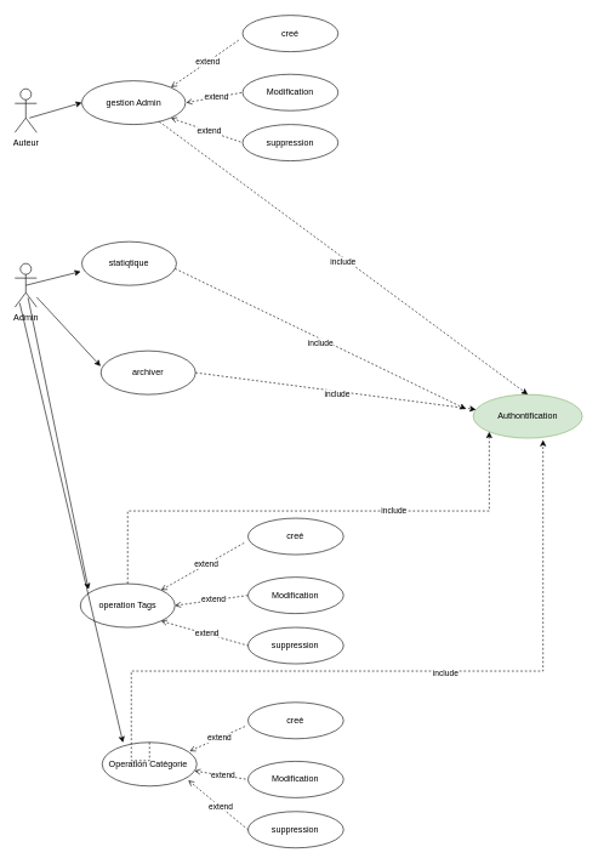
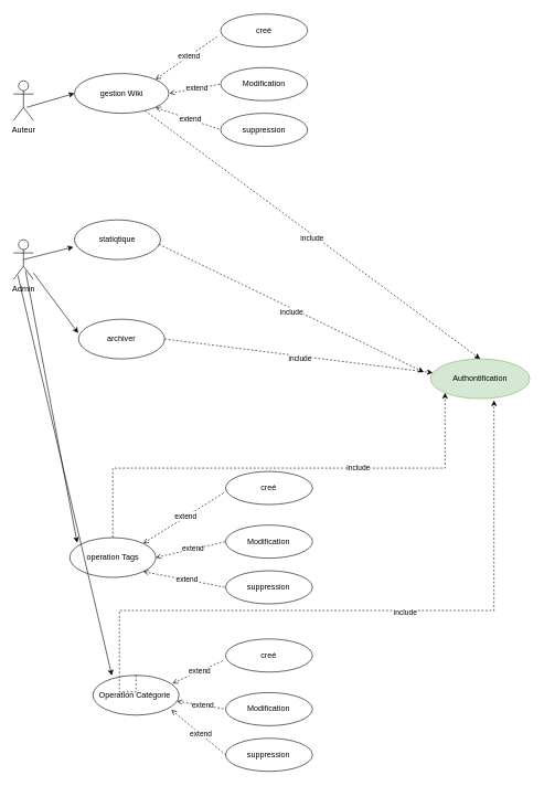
- <mxCell id="5" value="gestion Admin" style="ellipse;whiteSpace=wrap;html=1;" parent="1" vertex="1"><mxGeometry x="112" y="110" width="142.5" height="60" as="geometry" /></mxCell>
+ <mxCell id="5" value="gestion Wiki" style="ellipse;whiteSpace=wrap;html=1;" parent="1" vertex="1"><mxGeometry x="112" y="110" width="142.5" height="60" as="geometry" /></mxCell>
- <mxCell id="20" value="archiver&lt;br&gt;" style="ellipse;whiteSpace=wrap;html=1;" parent="1" vertex="1"><mxGeometry x="138.25" y="481" width="130" height="60" as="geometry" /></mxCell>
+ <mxCell id="20" value="archiver&lt;br&gt;" style="ellipse;whiteSpace=wrap;html=1;" parent="1" vertex="1"><mxGeometry x="118.25" y="481" width="130" height="60" as="geometry" /></mxCell>
- <mxCell id="23" value="operation Tags" style="ellipse;whiteSpace=wrap;html=1;" parent="1" vertex="1"><mxGeometry x="110" y="801" width="130" height="60" as="geometry" /></mxCell>
+ <mxCell id="23" value="operation Tags" style="ellipse;whiteSpace=wrap;html=1;" parent="1" vertex="1"><mxGeometry x="105" y="811" width="130" height="60" as="geometry" /></mxCell>
